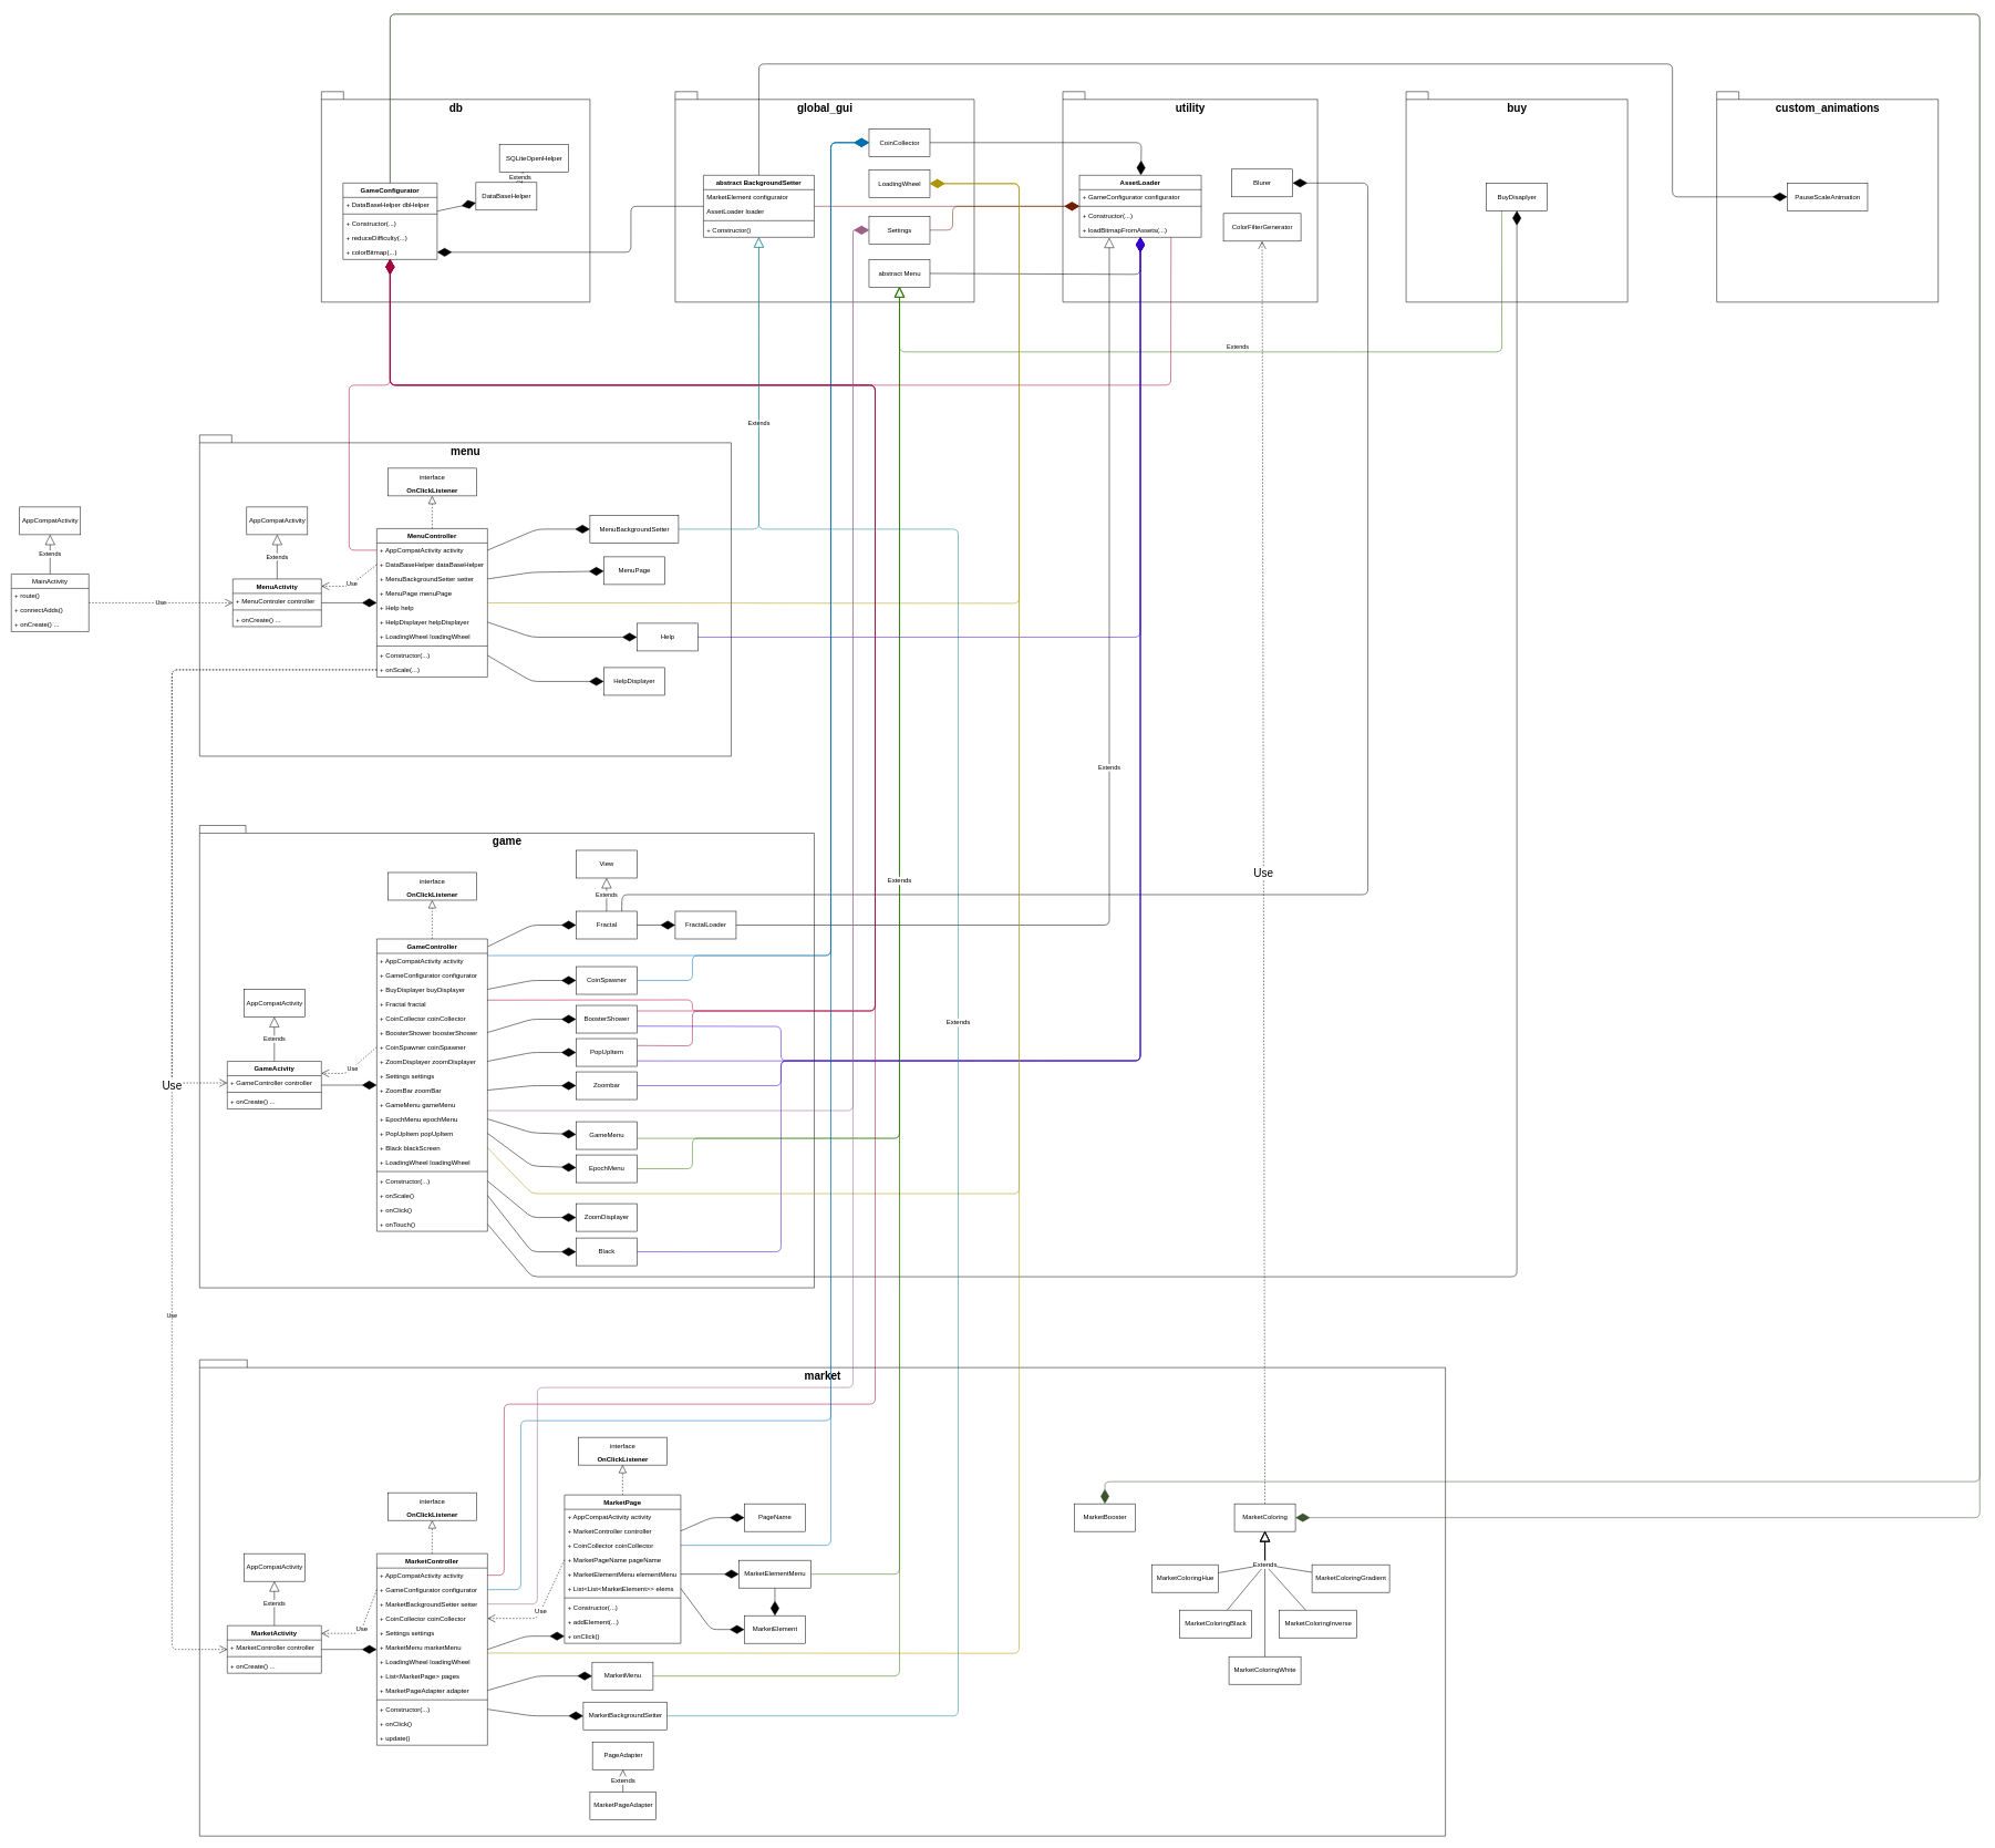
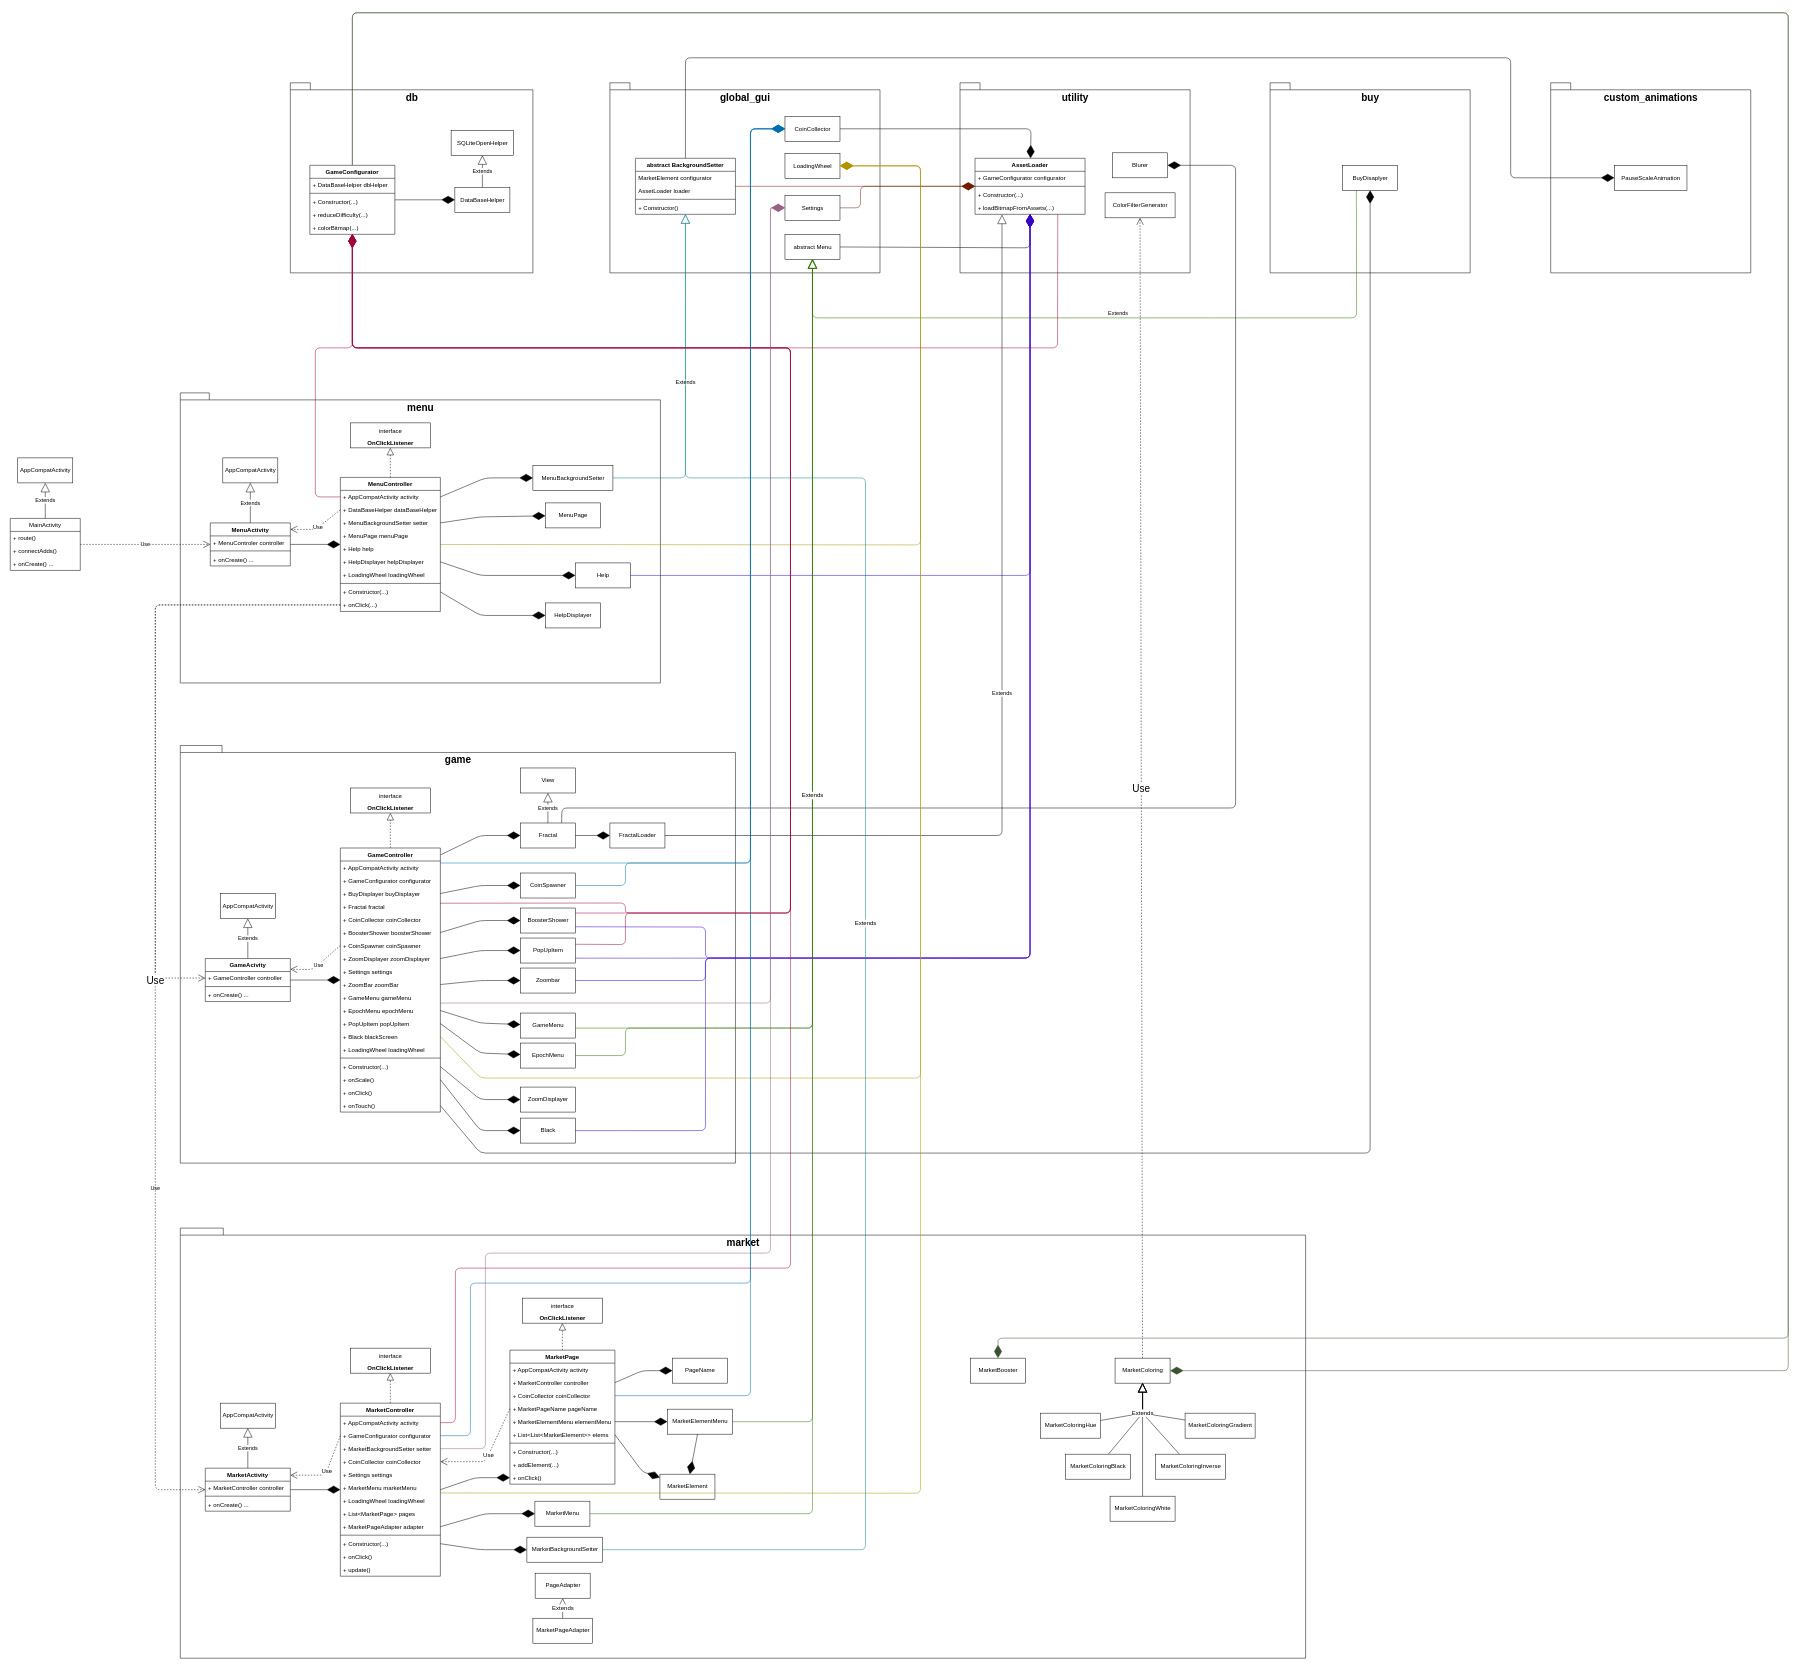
- <mxCell id="15" value="DataBaseHelper" style="html=1;" parent="1" vertex="1"><mxGeometry x="859" y="324" width="110" height="50" as="geometry" /></mxCell>
+ <mxCell id="15" value="DataBaseHelper" style="html=1;" parent="1" vertex="1"><mxGeometry x="909" y="369" width="110" height="50" as="geometry" /></mxCell>
- <mxCell id="27" value="" style="endArrow=diamondThin;endFill=1;endSize=24;html=1;entryX=1;entryY=0.5;entryDx=0;entryDy=0;" parent="1" source="142" target="157" edge="1"><mxGeometry width="160" relative="1" as="geometry"><mxPoint x="1009" y="525" as="sourcePoint" /><mxPoint x="1169" y="525" as="targetPoint" /><Array as="points"><mxPoint x="1139" y="367" /><mxPoint x="1139" y="450" /></Array></mxGeometry></mxCell>
- <mxCell id="172" value="+ onScale(...)" style="text;strokeColor=none;fillColor=none;align=left;verticalAlign=top;spacingLeft=4;spacingRight=4;overflow=hidden;rotatable=0;points=[[0,0.5],[1,0.5]];portConstraint=eastwest;" parent="162" vertex="1"><mxGeometry y="242" width="200" height="26" as="geometry" /></mxCell>
+ <mxCell id="172" value="+ onClick(...)" style="text;strokeColor=none;fillColor=none;align=left;verticalAlign=top;spacingLeft=4;spacingRight=4;overflow=hidden;rotatable=0;points=[[0,0.5],[1,0.5]];portConstraint=eastwest;" parent="162" vertex="1"><mxGeometry y="242" width="200" height="26" as="geometry" /></mxCell>
- <mxCell id="113" value="MarketElement" style="html=1;fontSize=12;" parent="1" vertex="1"><mxGeometry x="1344" y="2912" width="110" height="50" as="geometry" /></mxCell>
+ <mxCell id="113" value="MarketElement" style="html=1;fontSize=12;" parent="1" vertex="1"><mxGeometry x="1319" y="2942" width="110" height="50" as="geometry" /></mxCell>
